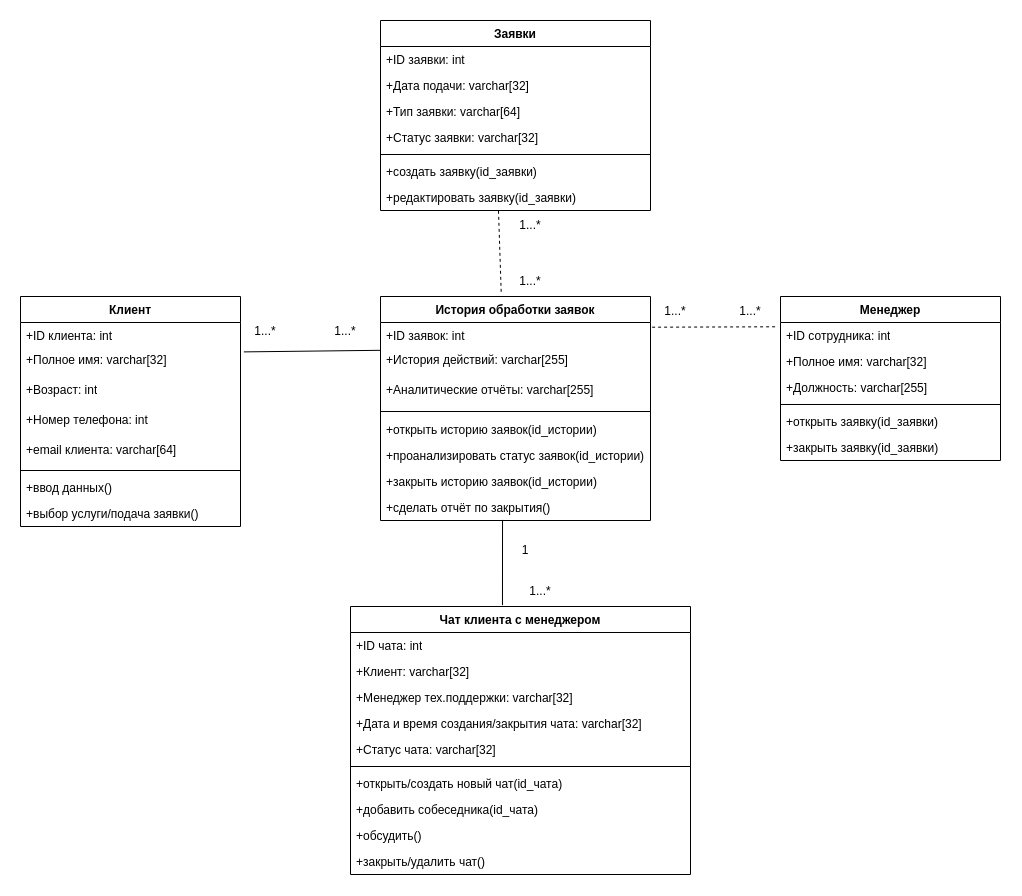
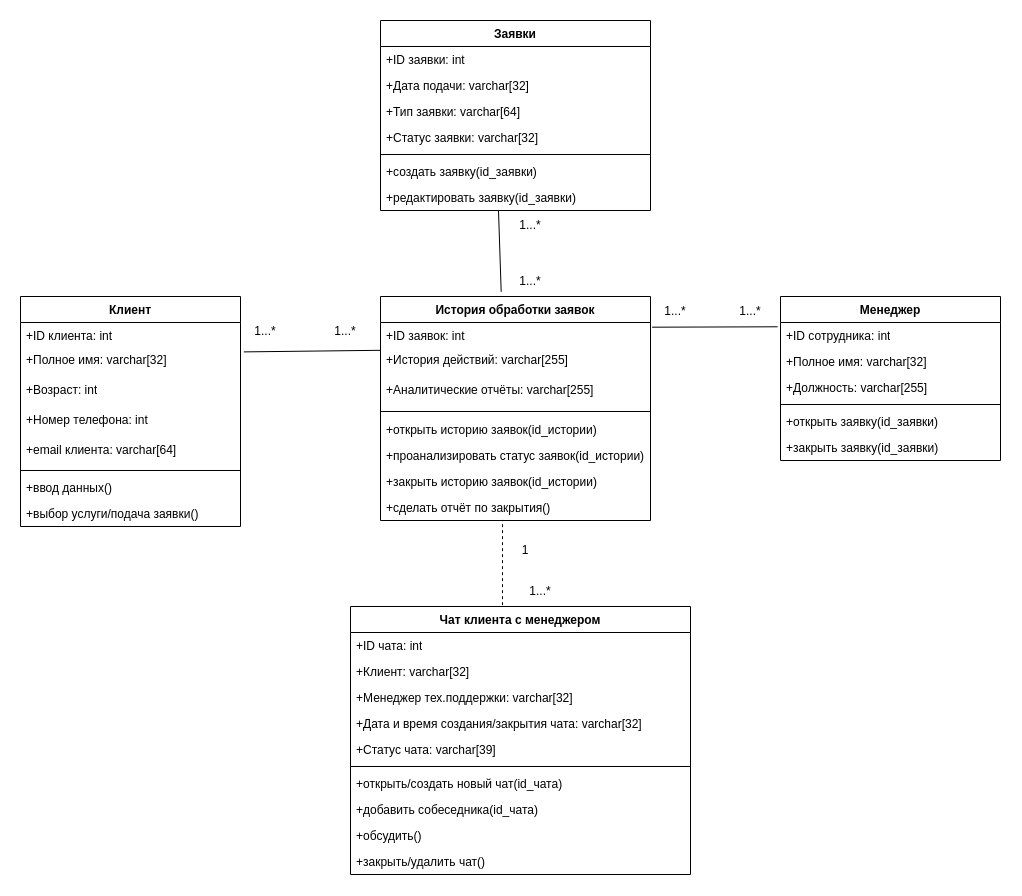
- <mxCell id="47" value="" style="endArrow=none;html=1;rounded=0;exitX=0.447;exitY=-0.021;exitDx=0;exitDy=0;exitPerimeter=0;entryX=0.437;entryY=0.992;entryDx=0;entryDy=0;entryPerimeter=0;dashed=1;" parent="1" source="2" target="18" edge="1"><mxGeometry width="50" height="50" relative="1" as="geometry"><mxPoint x="450" y="276" as="sourcePoint" /><mxPoint x="497.99" y="154.6" as="targetPoint" /></mxGeometry></mxCell>
+ <mxCell id="47" value="" style="endArrow=none;html=1;rounded=0;exitX=0.447;exitY=-0.021;exitDx=0;exitDy=0;exitPerimeter=0;entryX=0.437;entryY=0.992;entryDx=0;entryDy=0;entryPerimeter=0;" parent="1" source="2" target="18" edge="1"><mxGeometry width="50" height="50" relative="1" as="geometry"><mxPoint x="450" y="276" as="sourcePoint" /><mxPoint x="497.99" y="154.6" as="targetPoint" /></mxGeometry></mxCell>
- <mxCell id="48" value="" style="endArrow=none;html=1;rounded=0;exitX=1.006;exitY=0.196;exitDx=0;exitDy=0;exitPerimeter=0;entryX=-0.013;entryY=0.165;entryDx=0;entryDy=0;entryPerimeter=0;dashed=1;" parent="1" source="3" target="29" edge="1"><mxGeometry width="50" height="50" relative="1" as="geometry"><mxPoint x="670" y="366" as="sourcePoint" /><mxPoint x="720" y="316" as="targetPoint" /></mxGeometry></mxCell>
+ <mxCell id="48" value="" style="endArrow=none;html=1;rounded=0;exitX=1.006;exitY=0.196;exitDx=0;exitDy=0;exitPerimeter=0;entryX=-0.013;entryY=0.165;entryDx=0;entryDy=0;entryPerimeter=0;" parent="1" source="3" target="29" edge="1"><mxGeometry width="50" height="50" relative="1" as="geometry"><mxPoint x="670" y="366" as="sourcePoint" /><mxPoint x="720" y="316" as="targetPoint" /></mxGeometry></mxCell>
- <mxCell id="49" value="" style="endArrow=none;html=1;rounded=0;exitX=0.447;exitY=-0.005;exitDx=0;exitDy=0;exitPerimeter=0;entryX=0.452;entryY=0.977;entryDx=0;entryDy=0;entryPerimeter=0;" parent="1" source="35" target="10" edge="1"><mxGeometry width="50" height="50" relative="1" as="geometry"><mxPoint x="470" y="486" as="sourcePoint" /><mxPoint x="500" y="526" as="targetPoint" /></mxGeometry></mxCell>
+ <mxCell id="49" value="" style="endArrow=none;html=1;rounded=0;exitX=0.447;exitY=-0.005;exitDx=0;exitDy=0;exitPerimeter=0;entryX=0.452;entryY=0.977;entryDx=0;entryDy=0;entryPerimeter=0;dashed=1;" parent="1" source="35" target="10" edge="1"><mxGeometry width="50" height="50" relative="1" as="geometry"><mxPoint x="470" y="486" as="sourcePoint" /><mxPoint x="500" y="526" as="targetPoint" /></mxGeometry></mxCell>
- <mxCell id="40" value="+Статус чата: varchar[32]" style="text;strokeColor=none;fillColor=none;align=left;verticalAlign=top;spacingLeft=4;spacingRight=4;overflow=hidden;rotatable=0;points=[[0,0.5],[1,0.5]];portConstraint=eastwest;whiteSpace=wrap;html=1;" parent="35" vertex="1"><mxGeometry y="130" width="340" height="26" as="geometry" /></mxCell>
+ <mxCell id="40" value="+Статус чата: varchar[39]" style="text;strokeColor=none;fillColor=none;align=left;verticalAlign=top;spacingLeft=4;spacingRight=4;overflow=hidden;rotatable=0;points=[[0,0.5],[1,0.5]];portConstraint=eastwest;whiteSpace=wrap;html=1;" parent="35" vertex="1"><mxGeometry y="130" width="340" height="26" as="geometry" /></mxCell>
